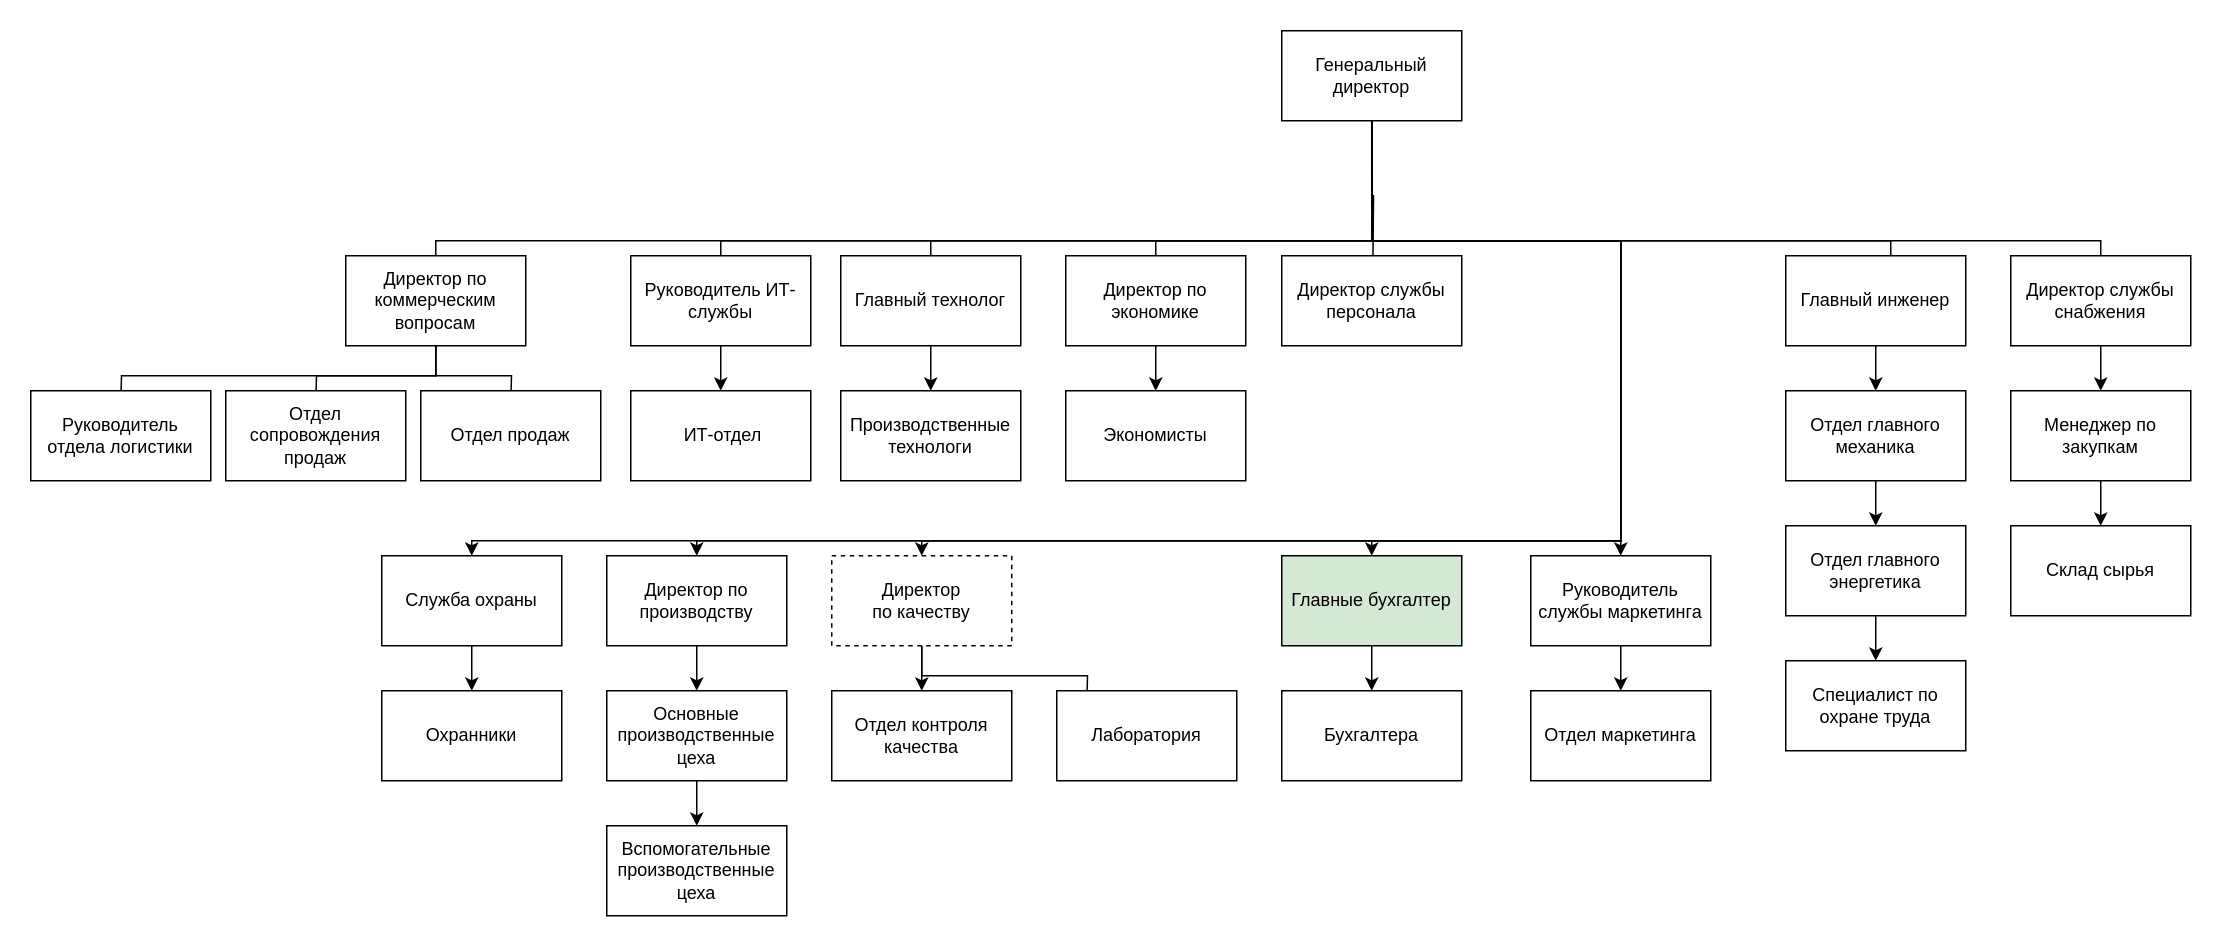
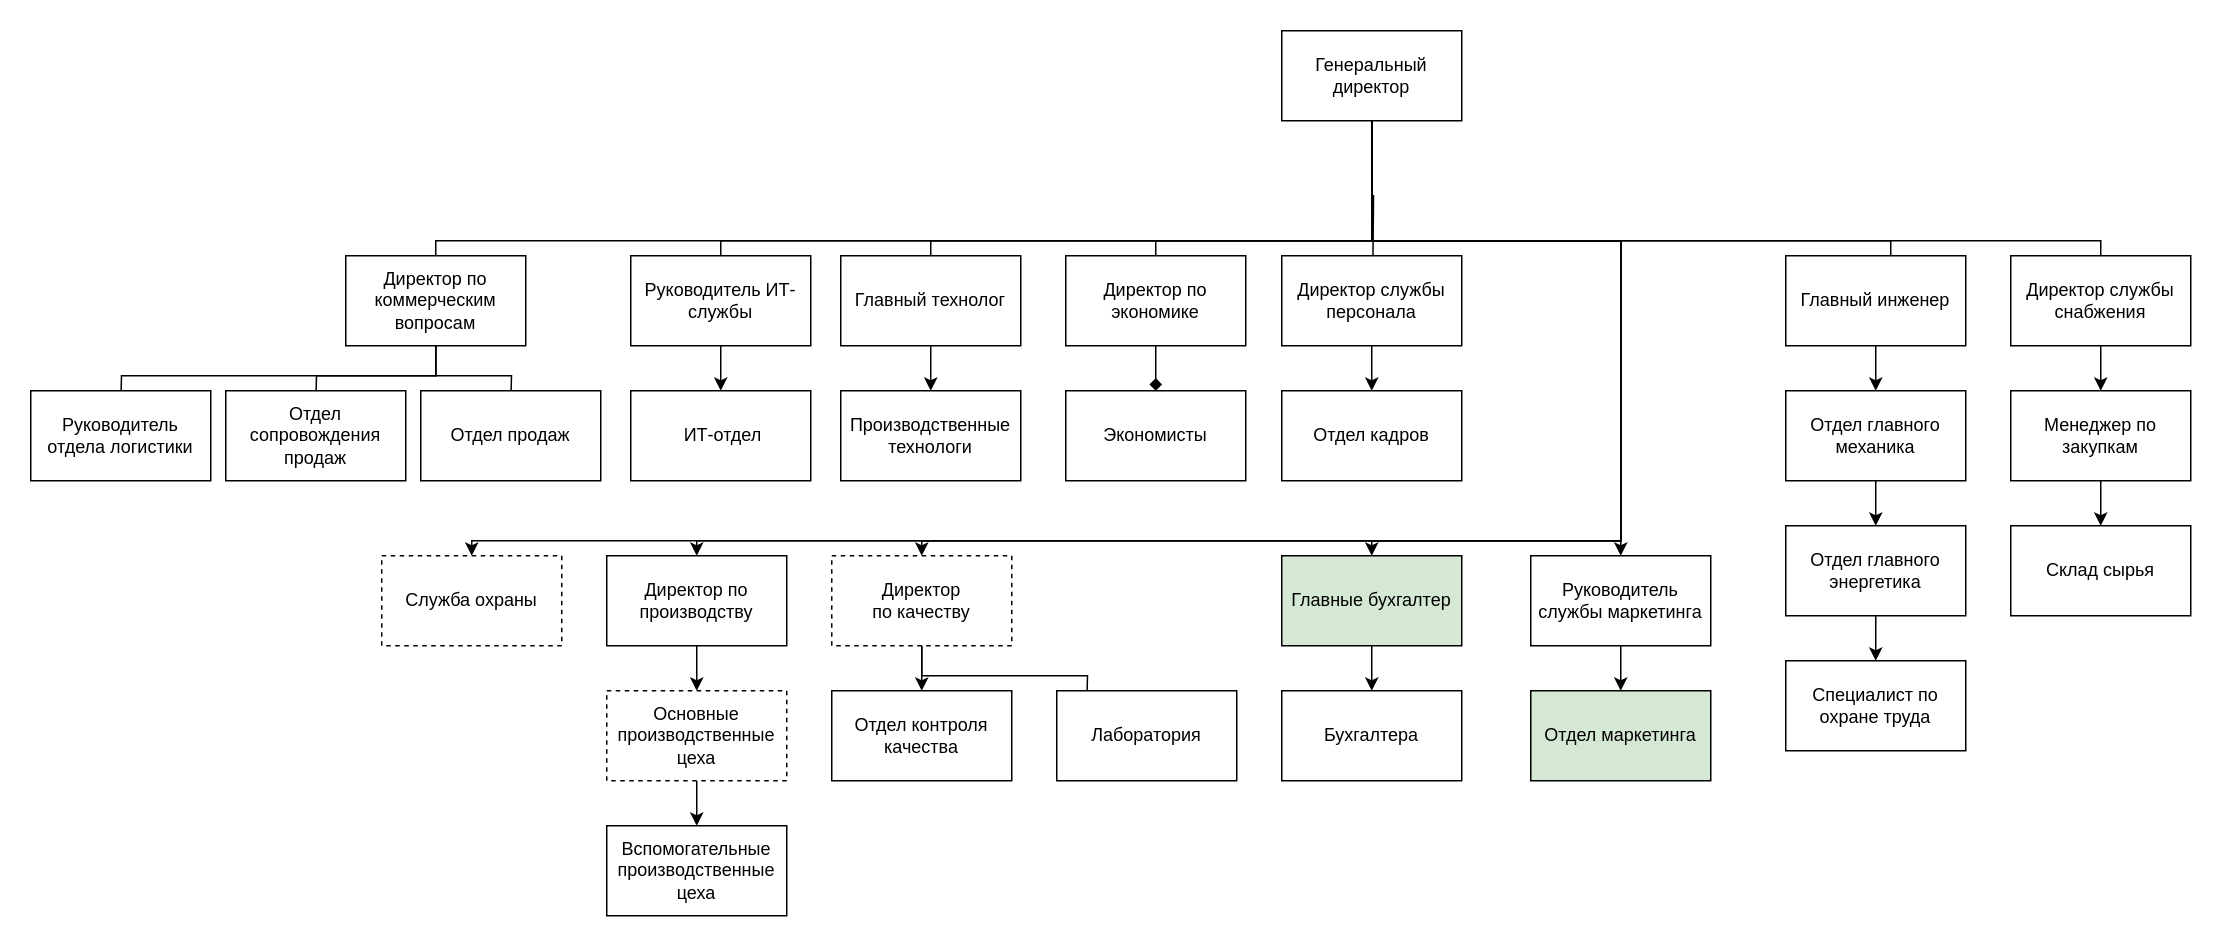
+ <mxCell id="15" style="edgeStyle=orthogonalEdgeStyle;rounded=0;orthogonalLoop=1;jettySize=auto;html=1;exitX=0.5;exitY=1;exitDx=0;exitDy=0;entryX=0.5;entryY=0;entryDx=0;entryDy=0;" parent="1" source="16" target="17" edge="1"><mxGeometry relative="1" as="geometry" /></mxCell>
- <mxCell id="31" value="" style="edgeStyle=orthogonalEdgeStyle;rounded=0;orthogonalLoop=1;jettySize=auto;html=1;" parent="1" source="32" target="33" edge="1"><mxGeometry relative="1" as="geometry" /></mxCell>
+ <mxCell id="31" value="" style="edgeStyle=orthogonalEdgeStyle;rounded=0;orthogonalLoop=1;jettySize=auto;html=1;endArrow=diamond;" parent="1" source="32" target="33" edge="1"><mxGeometry relative="1" as="geometry" /></mxCell>
+ <mxCell id="17" value="Отдел кадров" style="rounded=0;whiteSpace=wrap;html=1;" parent="1" vertex="1"><mxGeometry x="854" y="260" width="120" height="60" as="geometry" /></mxCell>
- <mxCell id="51" value="Служба охраны" style="rounded=0;whiteSpace=wrap;html=1;" parent="1" vertex="1"><mxGeometry x="254" y="370" width="120" height="60" as="geometry" /></mxCell>
+ <mxCell id="51" value="Служба охраны" style="rounded=0;whiteSpace=wrap;html=1;dashed=1;" parent="1" vertex="1"><mxGeometry x="254" y="370" width="120" height="60" as="geometry" /></mxCell>
- <mxCell id="50" value="" style="edgeStyle=orthogonalEdgeStyle;rounded=0;orthogonalLoop=1;jettySize=auto;html=1;" parent="1" source="51" target="52" edge="1"><mxGeometry relative="1" as="geometry" /></mxCell>
- <mxCell id="52" value="Охранники" style="rounded=0;whiteSpace=wrap;html=1;" parent="1" vertex="1"><mxGeometry x="254" y="460" width="120" height="60" as="geometry" /></mxCell>
- <mxCell id="56" value="Основные производственные цеха" style="rounded=0;whiteSpace=wrap;html=1;" parent="1" vertex="1"><mxGeometry x="404" y="460" width="120" height="60" as="geometry" /></mxCell>
+ <mxCell id="56" value="Основные производственные цеха" style="rounded=0;whiteSpace=wrap;html=1;dashed=1;" parent="1" vertex="1"><mxGeometry x="404" y="460" width="120" height="60" as="geometry" /></mxCell>
- <mxCell id="49" value="Отдел маркетинга" style="rounded=0;whiteSpace=wrap;html=1;" parent="1" vertex="1"><mxGeometry x="1020" y="460" width="120" height="60" as="geometry" /></mxCell>
+ <mxCell id="49" value="Отдел маркетинга" style="rounded=0;whiteSpace=wrap;html=1;fillColor=#d5e8d4;" parent="1" vertex="1"><mxGeometry x="1020" y="460" width="120" height="60" as="geometry" /></mxCell>
